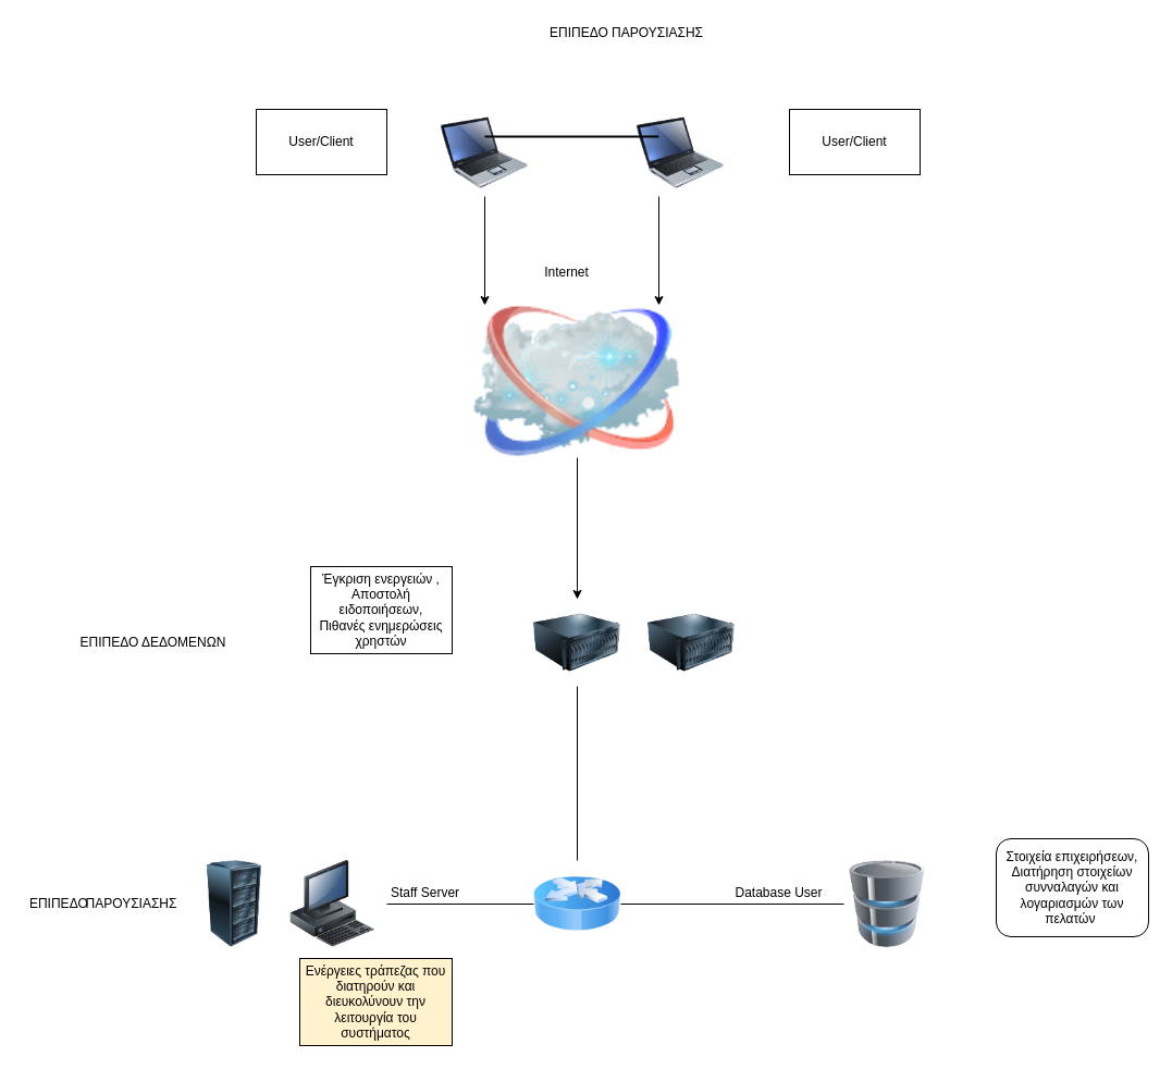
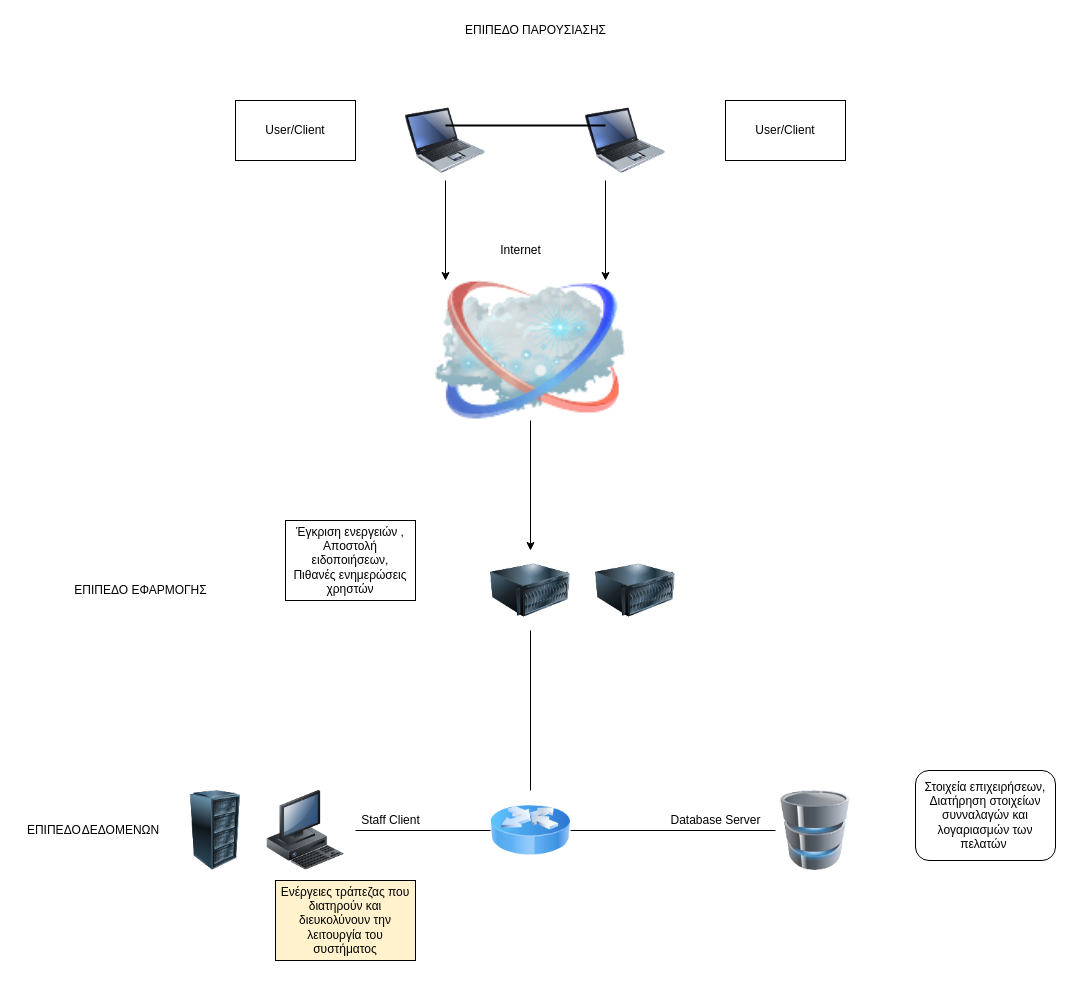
- <mxCell id="3" value="ΕΠΙΠΕΔΟ ΠΑΡΟΥΣΙΑΣΗΣ" style="text;html=1;align=center;verticalAlign=middle;resizable=0;points=[];autosize=1;" vertex="1" parent="1"><mxGeometry x="495" y="20" width="160" height="20" as="geometry" /></mxCell>
+ <mxCell id="3" value="ΕΠΙΠΕΔΟ ΠΑΡΟΥΣΙΑΣΗΣ" style="text;html=1;align=center;verticalAlign=middle;resizable=0;points=[];autosize=1;" vertex="1" parent="1"><mxGeometry x="455" y="20" width="160" height="20" as="geometry" /></mxCell>
- <mxCell id="26" value="EΠΙΠΕΔΟ ΔΕΔΟΜΕΝΩΝ" style="text;html=1;align=center;verticalAlign=middle;resizable=0;points=[];autosize=1;" vertex="1" parent="1"><mxGeometry x="65" y="580" width="150" height="20" as="geometry" /></mxCell>
+ <mxCell id="26" value="EΠΙΠΕΔΟ ΕΦΑΡΜΟΓΗΣ" style="text;html=1;align=center;verticalAlign=middle;resizable=0;points=[];autosize=1;" vertex="1" parent="1"><mxGeometry x="65" y="580" width="150" height="20" as="geometry" /></mxCell>
- <mxCell id="25" value="Staff Server" style="text;html=1;align=center;verticalAlign=middle;resizable=0;points=[];autosize=1;" vertex="1" parent="1"><mxGeometry x="355" y="810" width="70" height="20" as="geometry" /></mxCell>
+ <mxCell id="25" value="Staff Client" style="text;html=1;align=center;verticalAlign=middle;resizable=0;points=[];autosize=1;" vertex="1" parent="1"><mxGeometry x="355" y="810" width="70" height="20" as="geometry" /></mxCell>
- <mxCell id="18" value="Database User" style="text;html=1;align=center;verticalAlign=middle;resizable=0;points=[];autosize=1;" vertex="1" parent="1"><mxGeometry x="660" y="810" width="110" height="20" as="geometry" /></mxCell>
+ <mxCell id="18" value="Database Server" style="text;html=1;align=center;verticalAlign=middle;resizable=0;points=[];autosize=1;" vertex="1" parent="1"><mxGeometry x="660" y="810" width="110" height="20" as="geometry" /></mxCell>
- <mxCell id="28" value="ΠΑΡΟΥΣΙΑΣΗΣ" style="text;html=1;align=center;verticalAlign=middle;resizable=0;points=[];autosize=1;" vertex="1" parent="1"><mxGeometry x="75" y="820" width="90" height="20" as="geometry" /></mxCell>
+ <mxCell id="28" value="ΔΕΔΟΜΕΝΩΝ" style="text;html=1;align=center;verticalAlign=middle;resizable=0;points=[];autosize=1;" vertex="1" parent="1"><mxGeometry x="75" y="820" width="90" height="20" as="geometry" /></mxCell>
